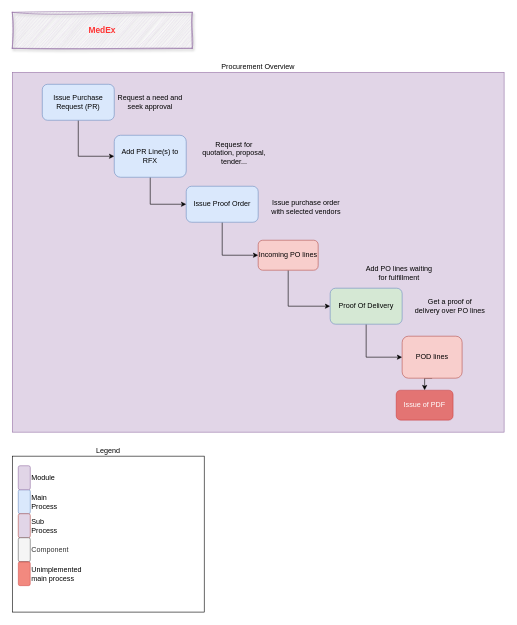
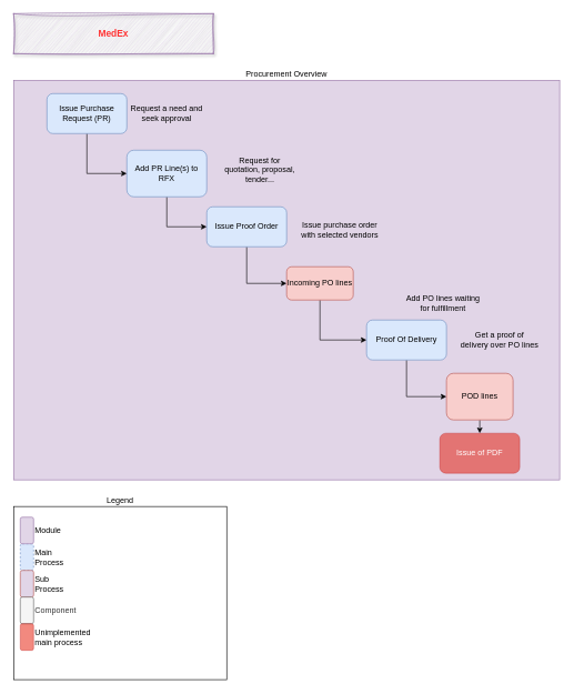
- <mxCell id="22" value="Proof Of Delivery" style="rounded=1;whiteSpace=wrap;html=1;fillColor=#d5e8d4;strokeColor=#6c8ebf;" parent="1" vertex="1"><mxGeometry x="550" y="480" width="120" height="60" as="geometry" /></mxCell>
+ <mxCell id="22" value="Proof Of Delivery" style="rounded=1;whiteSpace=wrap;html=1;fillColor=#dae8fc;strokeColor=#6c8ebf;" parent="1" vertex="1"><mxGeometry x="550" y="480" width="120" height="60" as="geometry" /></mxCell>
- <mxCell id="26" value="Issue of PDF" style="rounded=1;whiteSpace=wrap;html=1;fillColor=#e51400;strokeColor=#B20000;fontColor=#ffffff;opacity=50;" parent="1" vertex="1"><mxGeometry x="660" y="650" width="95" height="50" as="geometry" /></mxCell>
+ <mxCell id="26" value="Issue of PDF" style="rounded=1;whiteSpace=wrap;html=1;fillColor=#e51400;strokeColor=#B20000;fontColor=#ffffff;opacity=50;" parent="1" vertex="1"><mxGeometry x="660" y="650" width="120" height="60" as="geometry" /></mxCell>
- <mxCell id="14" value="Main Process" style="rounded=1;whiteSpace=wrap;html=1;fillColor=#dae8fc;strokeColor=#6c8ebf;labelPosition=right;verticalLabelPosition=middle;align=left;verticalAlign=middle;" parent="12" vertex="1"><mxGeometry x="10" y="56" width="20" height="40" as="geometry" /></mxCell>
+ <mxCell id="14" value="Main Process" style="rounded=1;whiteSpace=wrap;html=1;fillColor=#dae8fc;strokeColor=#6c8ebf;labelPosition=right;verticalLabelPosition=middle;align=left;verticalAlign=middle;dashed=1;" parent="12" vertex="1"><mxGeometry x="10" y="56" width="20" height="40" as="geometry" /></mxCell>
